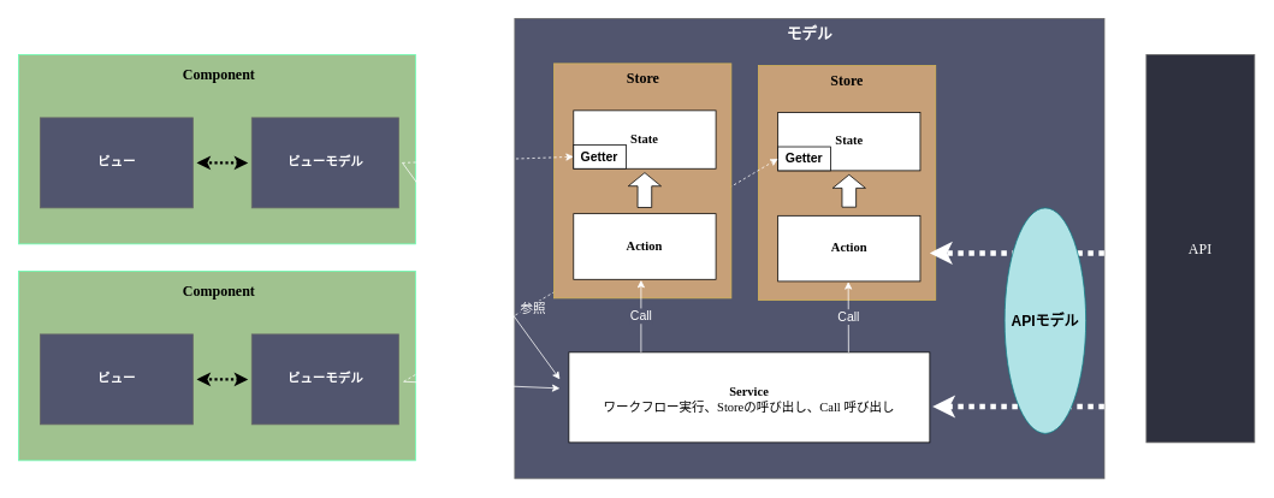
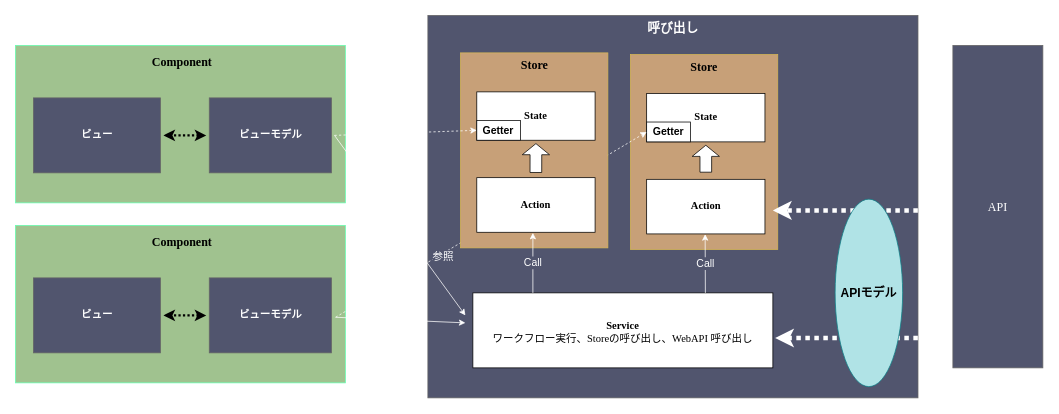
- <mxCell id="3" value="モデル" style="rounded=0;whiteSpace=wrap;html=1;fillColor=#51556e;fontColor=#FFFFFF;strokeColor=#666666;fontStyle=1;verticalAlign=top;fontSize=17;" vertex="1" parent="1"><mxGeometry x="570" y="20" width="653.5" height="510" as="geometry" /></mxCell>
+ <mxCell id="3" value="呼び出し" style="rounded=0;whiteSpace=wrap;html=1;fillColor=#51556e;fontColor=#FFFFFF;strokeColor=#666666;fontStyle=1;verticalAlign=top;fontSize=17;" vertex="1" parent="1"><mxGeometry x="570" y="20" width="653.5" height="510" as="geometry" /></mxCell>
- <mxCell id="31" value="API" style="rounded=0;whiteSpace=wrap;html=1;fontSize=16;fillColor=#2e303e;strokeColor=#666666;fontFamily=Noto Sans JP;fontSource=https%3A%2F%2Ffonts.googleapis.com%2Fcss%3Ffamily%3DNoto%2BSans%2BJP;fontColor=#FFFFFF;" vertex="1" parent="1"><mxGeometry x="1270" y="60" width="120" height="430" as="geometry" /></mxCell>
+ <mxCell id="31" value="API" style="rounded=0;whiteSpace=wrap;html=1;fontSize=16;fillColor=#51556e;strokeColor=#666666;fontFamily=Noto Sans JP;fontSource=https%3A%2F%2Ffonts.googleapis.com%2Fcss%3Ffamily%3DNoto%2BSans%2BJP;fontColor=#FFFFFF;" vertex="1" parent="1"><mxGeometry x="1270" y="60" width="120" height="430" as="geometry" /></mxCell>
- <mxCell id="21" value="APIモデル" style="ellipse;whiteSpace=wrap;html=1;rounded=1;fontSize=16;fontStyle=1;fillColor=#b0e3e6;strokeColor=#0e8088;" vertex="1" parent="1"><mxGeometry x="1113" y="230" width="90" height="250" as="geometry" /></mxCell>
+ <mxCell id="21" value="APIモデル" style="ellipse;whiteSpace=wrap;html=1;rounded=1;fontSize=16;fontStyle=1;fillColor=#b0e3e6;strokeColor=#0e8088;" vertex="1" parent="1"><mxGeometry x="1113" y="265" width="90" height="250" as="geometry" /></mxCell>
- <mxCell id="4" value="Service&lt;br style=&quot;border-color: var(--border-color);&quot;&gt;&lt;span style=&quot;border-color: var(--border-color); font-weight: normal;&quot;&gt;ワークフロー実行、Storeの呼び出し、Call 呼び出し&lt;/span&gt;&lt;span style=&quot;font-weight: normal&quot;&gt;&lt;br&gt;&lt;/span&gt;" style="rounded=0;whiteSpace=wrap;html=1;fontSize=14;fontFamily=Noto Sans JP;fontSource=https%3A%2F%2Ffonts.googleapis.com%2Fcss%3Ffamily%3DNoto%2BSans%2BJP;perimeterSpacing=9;fontStyle=1;align=center;verticalAlign=bottom;spacingBottom=27;" vertex="1" parent="1"><mxGeometry x="630" y="390" width="400" height="100" as="geometry" /></mxCell>
+ <mxCell id="4" value="Service&lt;br style=&quot;border-color: var(--border-color);&quot;&gt;&lt;span style=&quot;border-color: var(--border-color); font-weight: normal;&quot;&gt;ワークフロー実行、Storeの呼び出し、WebAPI 呼び出し&lt;/span&gt;&lt;span style=&quot;font-weight: normal&quot;&gt;&lt;br&gt;&lt;/span&gt;" style="rounded=0;whiteSpace=wrap;html=1;fontSize=14;fontFamily=Noto Sans JP;fontSource=https%3A%2F%2Ffonts.googleapis.com%2Fcss%3Ffamily%3DNoto%2BSans%2BJP;perimeterSpacing=9;fontStyle=1;align=center;verticalAlign=bottom;spacingBottom=27;" vertex="1" parent="1"><mxGeometry x="630" y="390" width="400" height="100" as="geometry" /></mxCell>
